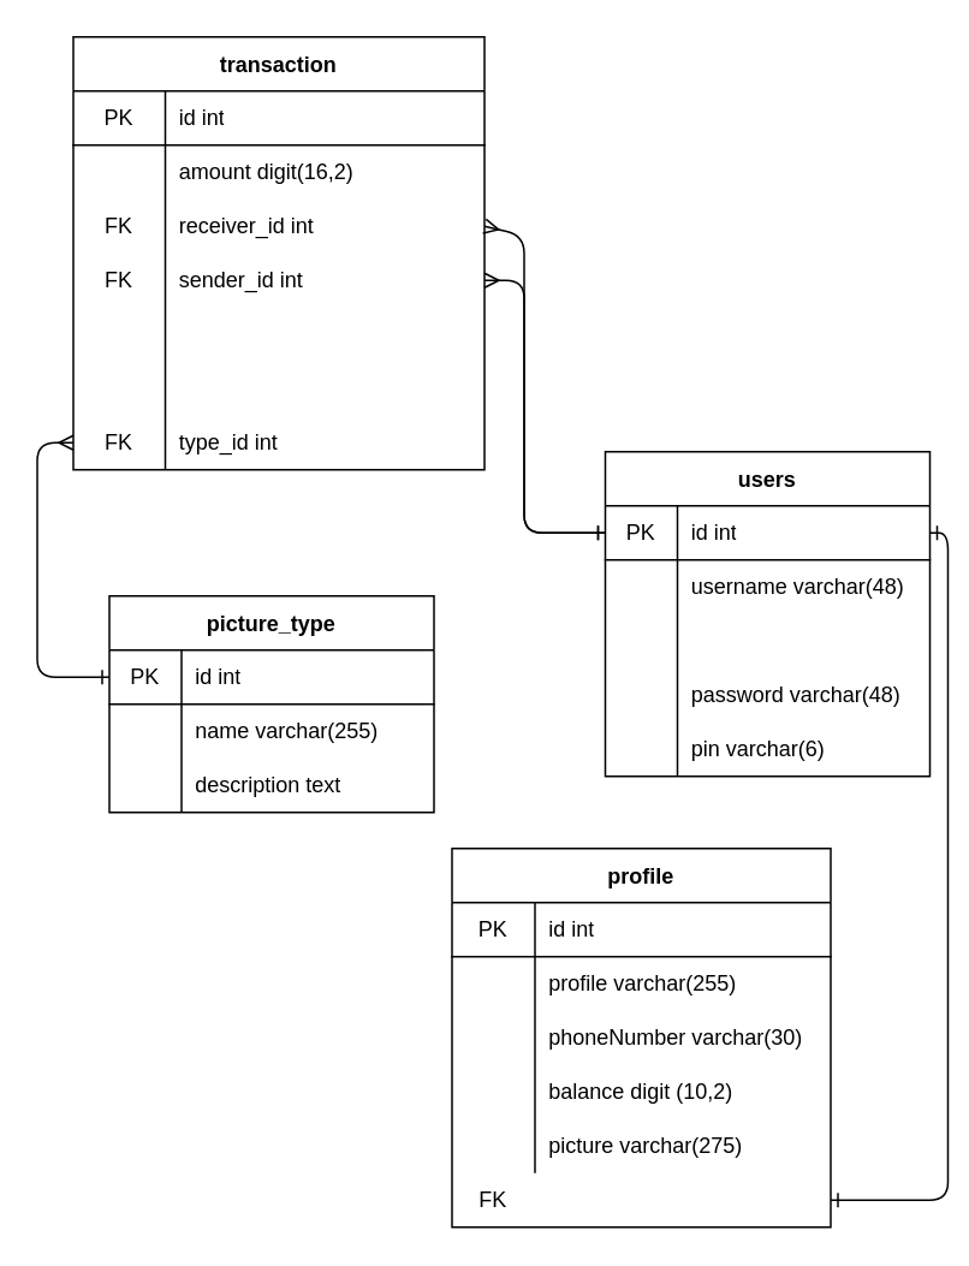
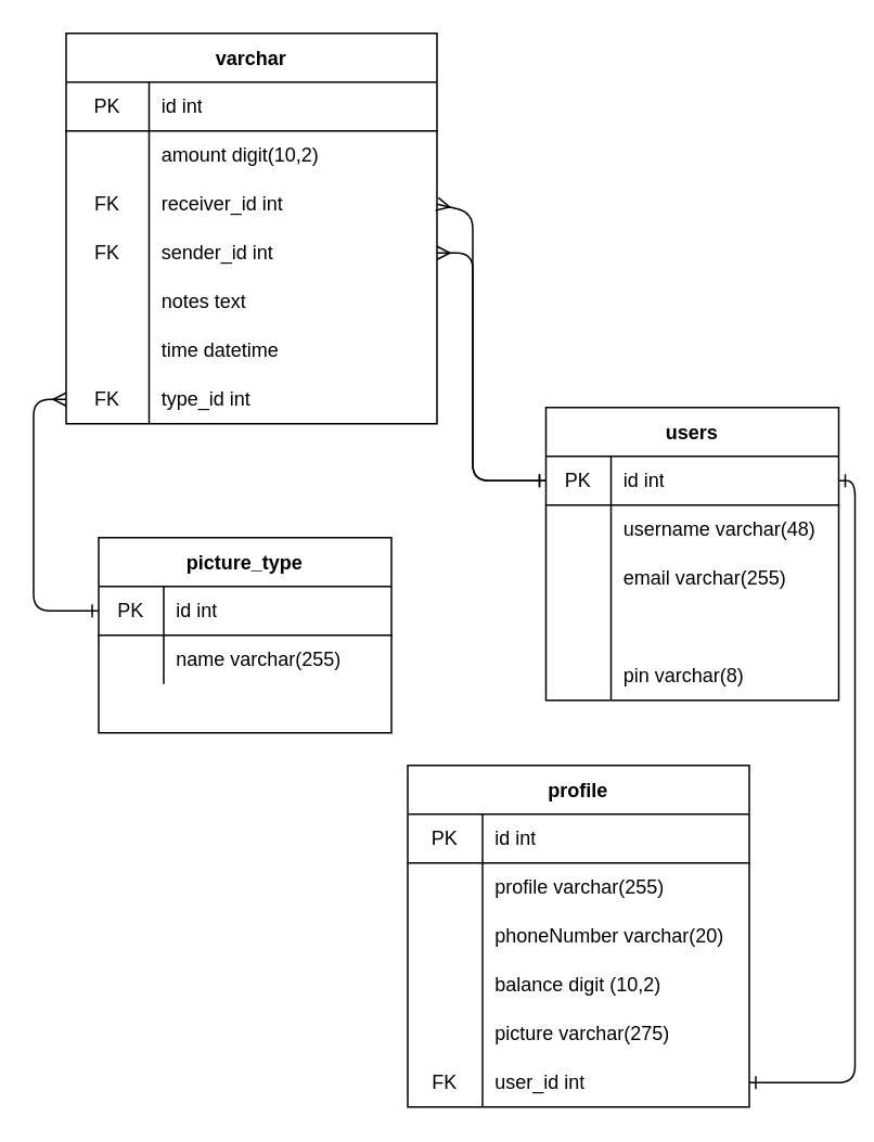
- <mxCell id="37" value="transaction" style="shape=table;startSize=30;container=1;collapsible=0;childLayout=tableLayout;fixedRows=1;rowLines=0;fontStyle=1;align=center;pointerEvents=1;" parent="1" vertex="1"><mxGeometry x="40" y="20" width="228" height="240" as="geometry" /></mxCell>
+ <mxCell id="37" value="varchar" style="shape=table;startSize=30;container=1;collapsible=0;childLayout=tableLayout;fixedRows=1;rowLines=0;fontStyle=1;align=center;pointerEvents=1;" parent="1" vertex="1"><mxGeometry x="40" y="20" width="228" height="240" as="geometry" /></mxCell>
- <mxCell id="43" value="amount digit(16,2)" style="shape=partialRectangle;html=1;whiteSpace=wrap;connectable=0;fillColor=none;top=0;left=0;bottom=0;right=0;align=left;spacingLeft=6;overflow=hidden;pointerEvents=1;" parent="41" vertex="1"><mxGeometry x="51" width="177" height="30" as="geometry"><mxRectangle width="177" height="30" as="alternateBounds" /></mxGeometry></mxCell>
+ <mxCell id="43" value="amount digit(10,2)" style="shape=partialRectangle;html=1;whiteSpace=wrap;connectable=0;fillColor=none;top=0;left=0;bottom=0;right=0;align=left;spacingLeft=6;overflow=hidden;pointerEvents=1;" parent="41" vertex="1"><mxGeometry x="51" width="177" height="30" as="geometry"><mxRectangle width="177" height="30" as="alternateBounds" /></mxGeometry></mxCell>
+ <mxCell id="52" value="notes text" style="shape=partialRectangle;html=1;whiteSpace=wrap;connectable=0;fillColor=none;top=0;left=0;bottom=0;right=0;align=left;spacingLeft=6;overflow=hidden;pointerEvents=1;" parent="50" vertex="1"><mxGeometry x="51" width="177" height="30" as="geometry"><mxRectangle width="177" height="30" as="alternateBounds" /></mxGeometry></mxCell>
+ <mxCell id="55" value="time datetime" style="shape=partialRectangle;html=1;whiteSpace=wrap;connectable=0;fillColor=none;top=0;left=0;bottom=0;right=0;align=left;spacingLeft=6;overflow=hidden;pointerEvents=1;" parent="53" vertex="1"><mxGeometry x="51" width="177" height="30" as="geometry"><mxRectangle width="177" height="30" as="alternateBounds" /></mxGeometry></mxCell>
+ <mxCell id="11" value="email varchar(255)" style="shape=partialRectangle;html=1;whiteSpace=wrap;connectable=0;fillColor=none;top=0;left=0;bottom=0;right=0;align=left;spacingLeft=6;overflow=hidden;pointerEvents=1;" parent="9" vertex="1"><mxGeometry x="40" width="140" height="30" as="geometry"><mxRectangle width="140" height="30" as="alternateBounds" /></mxGeometry></mxCell>
- <mxCell id="14" value="password varchar(48)" style="shape=partialRectangle;html=1;whiteSpace=wrap;connectable=0;fillColor=none;top=0;left=0;bottom=0;right=0;align=left;spacingLeft=6;overflow=hidden;pointerEvents=1;" parent="12" vertex="1"><mxGeometry x="40" width="140" height="30" as="geometry"><mxRectangle width="140" height="30" as="alternateBounds" /></mxGeometry></mxCell>
- <mxCell id="17" value="pin varchar(6)" style="shape=partialRectangle;html=1;whiteSpace=wrap;connectable=0;fillColor=none;top=0;left=0;bottom=0;right=0;align=left;spacingLeft=6;overflow=hidden;pointerEvents=1;" parent="15" vertex="1"><mxGeometry x="40" width="140" height="30" as="geometry"><mxRectangle width="140" height="30" as="alternateBounds" /></mxGeometry></mxCell>
+ <mxCell id="17" value="pin varchar(8)" style="shape=partialRectangle;html=1;whiteSpace=wrap;connectable=0;fillColor=none;top=0;left=0;bottom=0;right=0;align=left;spacingLeft=6;overflow=hidden;pointerEvents=1;" parent="15" vertex="1"><mxGeometry x="40" width="140" height="30" as="geometry"><mxRectangle width="140" height="30" as="alternateBounds" /></mxGeometry></mxCell>
- <mxCell id="70" value="description text" style="shape=partialRectangle;html=1;whiteSpace=wrap;connectable=0;fillColor=none;top=0;left=0;bottom=0;right=0;align=left;spacingLeft=6;overflow=hidden;pointerEvents=1;" vertex="1" parent="68"><mxGeometry x="40" width="140" height="30" as="geometry"><mxRectangle width="140" height="30" as="alternateBounds" /></mxGeometry></mxCell>
- <mxCell id="27" value="phoneNumber varchar(30)" style="shape=partialRectangle;html=1;whiteSpace=wrap;connectable=0;fillColor=none;top=0;left=0;bottom=0;right=0;align=left;spacingLeft=6;overflow=hidden;pointerEvents=1;" parent="25" vertex="1"><mxGeometry x="46" width="164" height="30" as="geometry"><mxRectangle width="164" height="30" as="alternateBounds" /></mxGeometry></mxCell>
+ <mxCell id="27" value="phoneNumber varchar(20)" style="shape=partialRectangle;html=1;whiteSpace=wrap;connectable=0;fillColor=none;top=0;left=0;bottom=0;right=0;align=left;spacingLeft=6;overflow=hidden;pointerEvents=1;" parent="25" vertex="1"><mxGeometry x="46" width="164" height="30" as="geometry"><mxRectangle width="164" height="30" as="alternateBounds" /></mxGeometry></mxCell>
+ <mxCell id="36" value="user_id int" style="shape=partialRectangle;html=1;whiteSpace=wrap;connectable=0;fillColor=none;top=0;left=0;bottom=0;right=0;align=left;spacingLeft=6;overflow=hidden;pointerEvents=1;" parent="34" vertex="1"><mxGeometry x="46" width="164" height="30" as="geometry"><mxRectangle width="164" height="30" as="alternateBounds" /></mxGeometry></mxCell>
